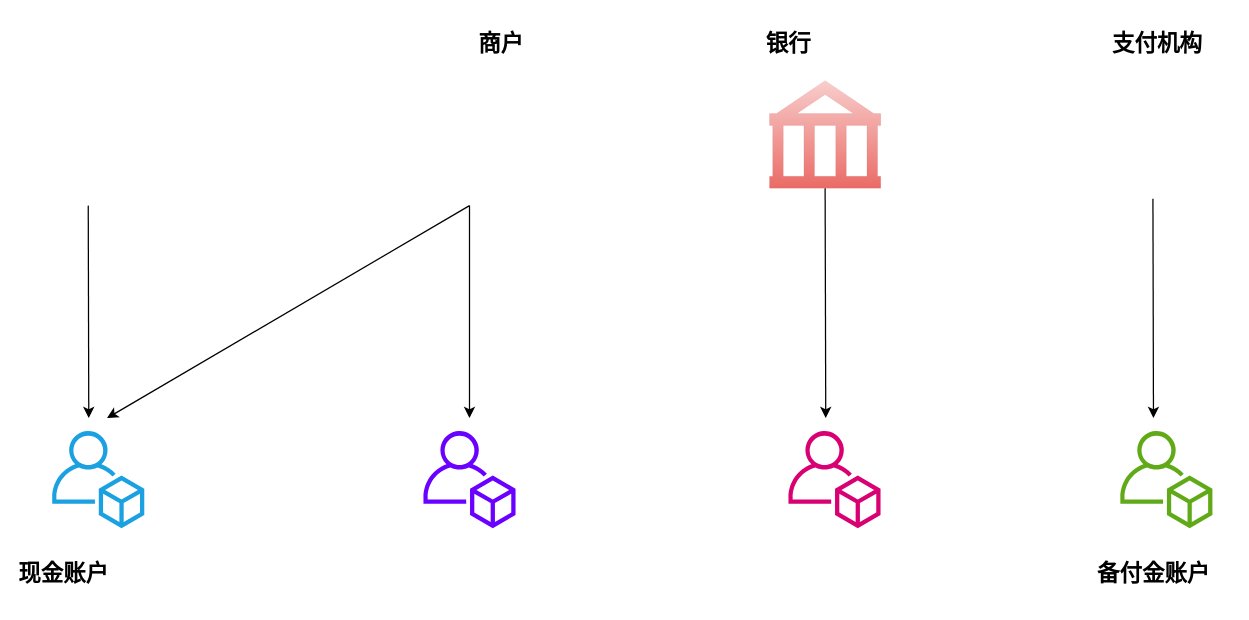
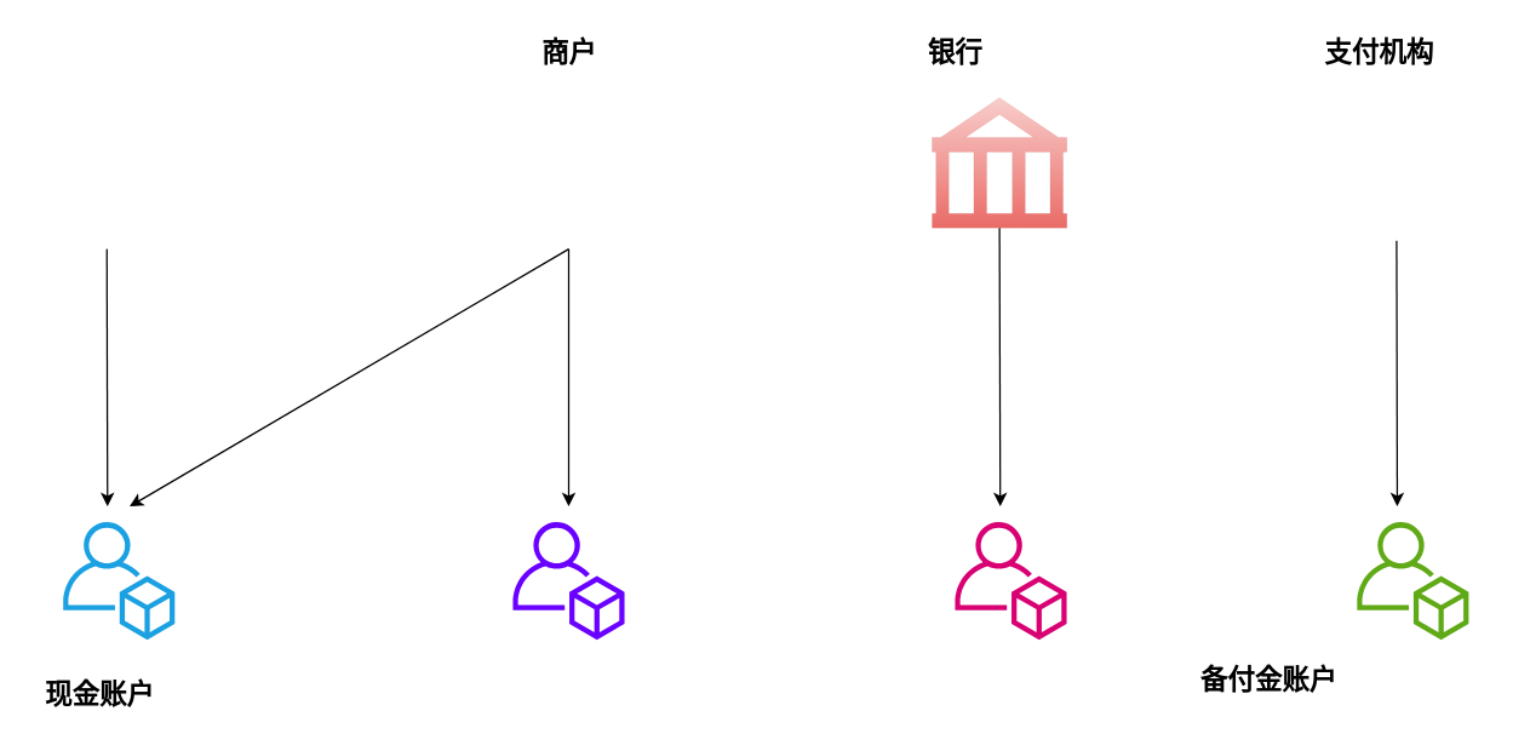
- <mxCell id="14" value="商户" style="text;html=1;align=center;verticalAlign=middle;resizable=0;points=[];autosize=1;strokeColor=none;fillColor=none;fontSize=18;fontStyle=1" vertex="1" parent="1"><mxGeometry x="375" y="20" width="50" height="30" as="geometry" /></mxCell>
+ <mxCell id="14" value="商户" style="text;html=1;align=center;verticalAlign=middle;resizable=0;points=[];autosize=1;strokeColor=none;fillColor=none;fontSize=18;fontStyle=1" vertex="1" parent="1"><mxGeometry x="350" y="20" width="50" height="30" as="geometry" /></mxCell>
- <mxCell id="16" value="支付机构" style="text;html=1;align=center;verticalAlign=middle;resizable=0;points=[];autosize=1;strokeColor=none;fillColor=none;fontSize=18;fontStyle=1" vertex="1" parent="1"><mxGeometry x="879.5" y="20" width="90" height="30" as="geometry" /></mxCell>
+ <mxCell id="16" value="支付机构" style="text;html=1;align=center;verticalAlign=middle;resizable=0;points=[];autosize=1;strokeColor=none;fillColor=none;fontSize=18;fontStyle=1" vertex="1" parent="1"><mxGeometry x="864.5" y="20" width="90" height="30" as="geometry" /></mxCell>
- <mxCell id="17" value="现金账户" style="text;html=1;align=center;verticalAlign=middle;resizable=0;points=[];autosize=1;strokeColor=none;fillColor=none;fontSize=18;fontStyle=1" vertex="1" parent="1"><mxGeometry x="5" y="444" width="90" height="30" as="geometry" /></mxCell>
+ <mxCell id="17" value="现金账户" style="text;html=1;align=center;verticalAlign=middle;resizable=0;points=[];autosize=1;strokeColor=none;fillColor=none;fontSize=18;fontStyle=1" vertex="1" parent="1"><mxGeometry x="20" y="444" width="90" height="30" as="geometry" /></mxCell>
- <mxCell id="18" value="备付金账户" style="text;html=1;align=center;verticalAlign=middle;resizable=0;points=[];autosize=1;strokeColor=none;fillColor=none;fontSize=18;fontStyle=1" vertex="1" parent="1"><mxGeometry x="867" y="444" width="110" height="30" as="geometry" /></mxCell>
+ <mxCell id="18" value="备付金账户" style="text;html=1;align=center;verticalAlign=middle;resizable=0;points=[];autosize=1;strokeColor=none;fillColor=none;fontSize=18;fontStyle=1" vertex="1" parent="1"><mxGeometry x="782" y="434" width="110" height="30" as="geometry" /></mxCell>
